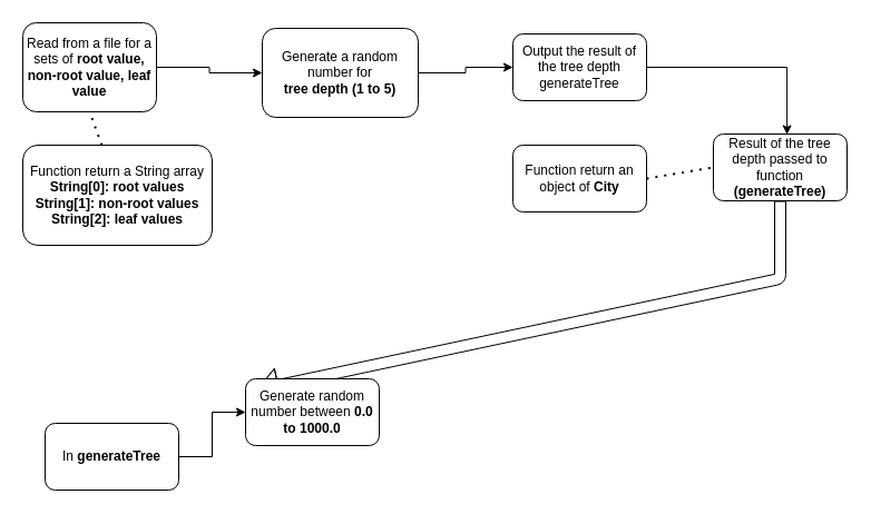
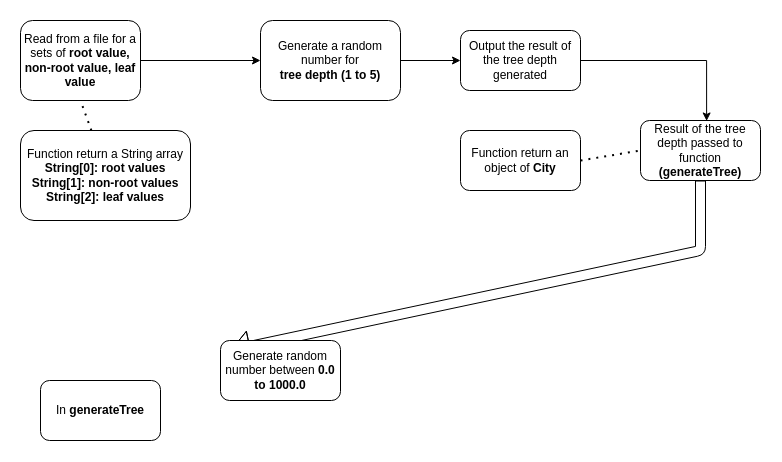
- <mxCell id="9" value="Output the result of the tree depth generateTree" style="rounded=1;whiteSpace=wrap;html=1;" vertex="1" parent="1"><mxGeometry x="460" y="30" width="120" height="60" as="geometry" /></mxCell>
+ <mxCell id="9" value="Output the result of the tree depth generated" style="rounded=1;whiteSpace=wrap;html=1;" vertex="1" parent="1"><mxGeometry x="460" y="30" width="120" height="60" as="geometry" /></mxCell>
- <mxCell id="3" value="Generate a random number for &lt;br&gt;&lt;b&gt;tree depth (1 to 5)&lt;/b&gt;" style="rounded=1;whiteSpace=wrap;html=1;" vertex="1" parent="1"><mxGeometry x="235" y="25" width="140" height="80" as="geometry" /></mxCell>
+ <mxCell id="3" value="Generate a random number for &lt;br&gt;&lt;b&gt;tree depth (1 to 5)&lt;/b&gt;" style="rounded=1;whiteSpace=wrap;html=1;" vertex="1" parent="1"><mxGeometry x="260" y="20" width="140" height="80" as="geometry" /></mxCell>
- <mxCell id="11" style="edgeStyle=orthogonalEdgeStyle;rounded=0;orthogonalLoop=1;jettySize=auto;html=1;" edge="1" parent="1" source="12" target="16"><mxGeometry relative="1" as="geometry" /></mxCell>
